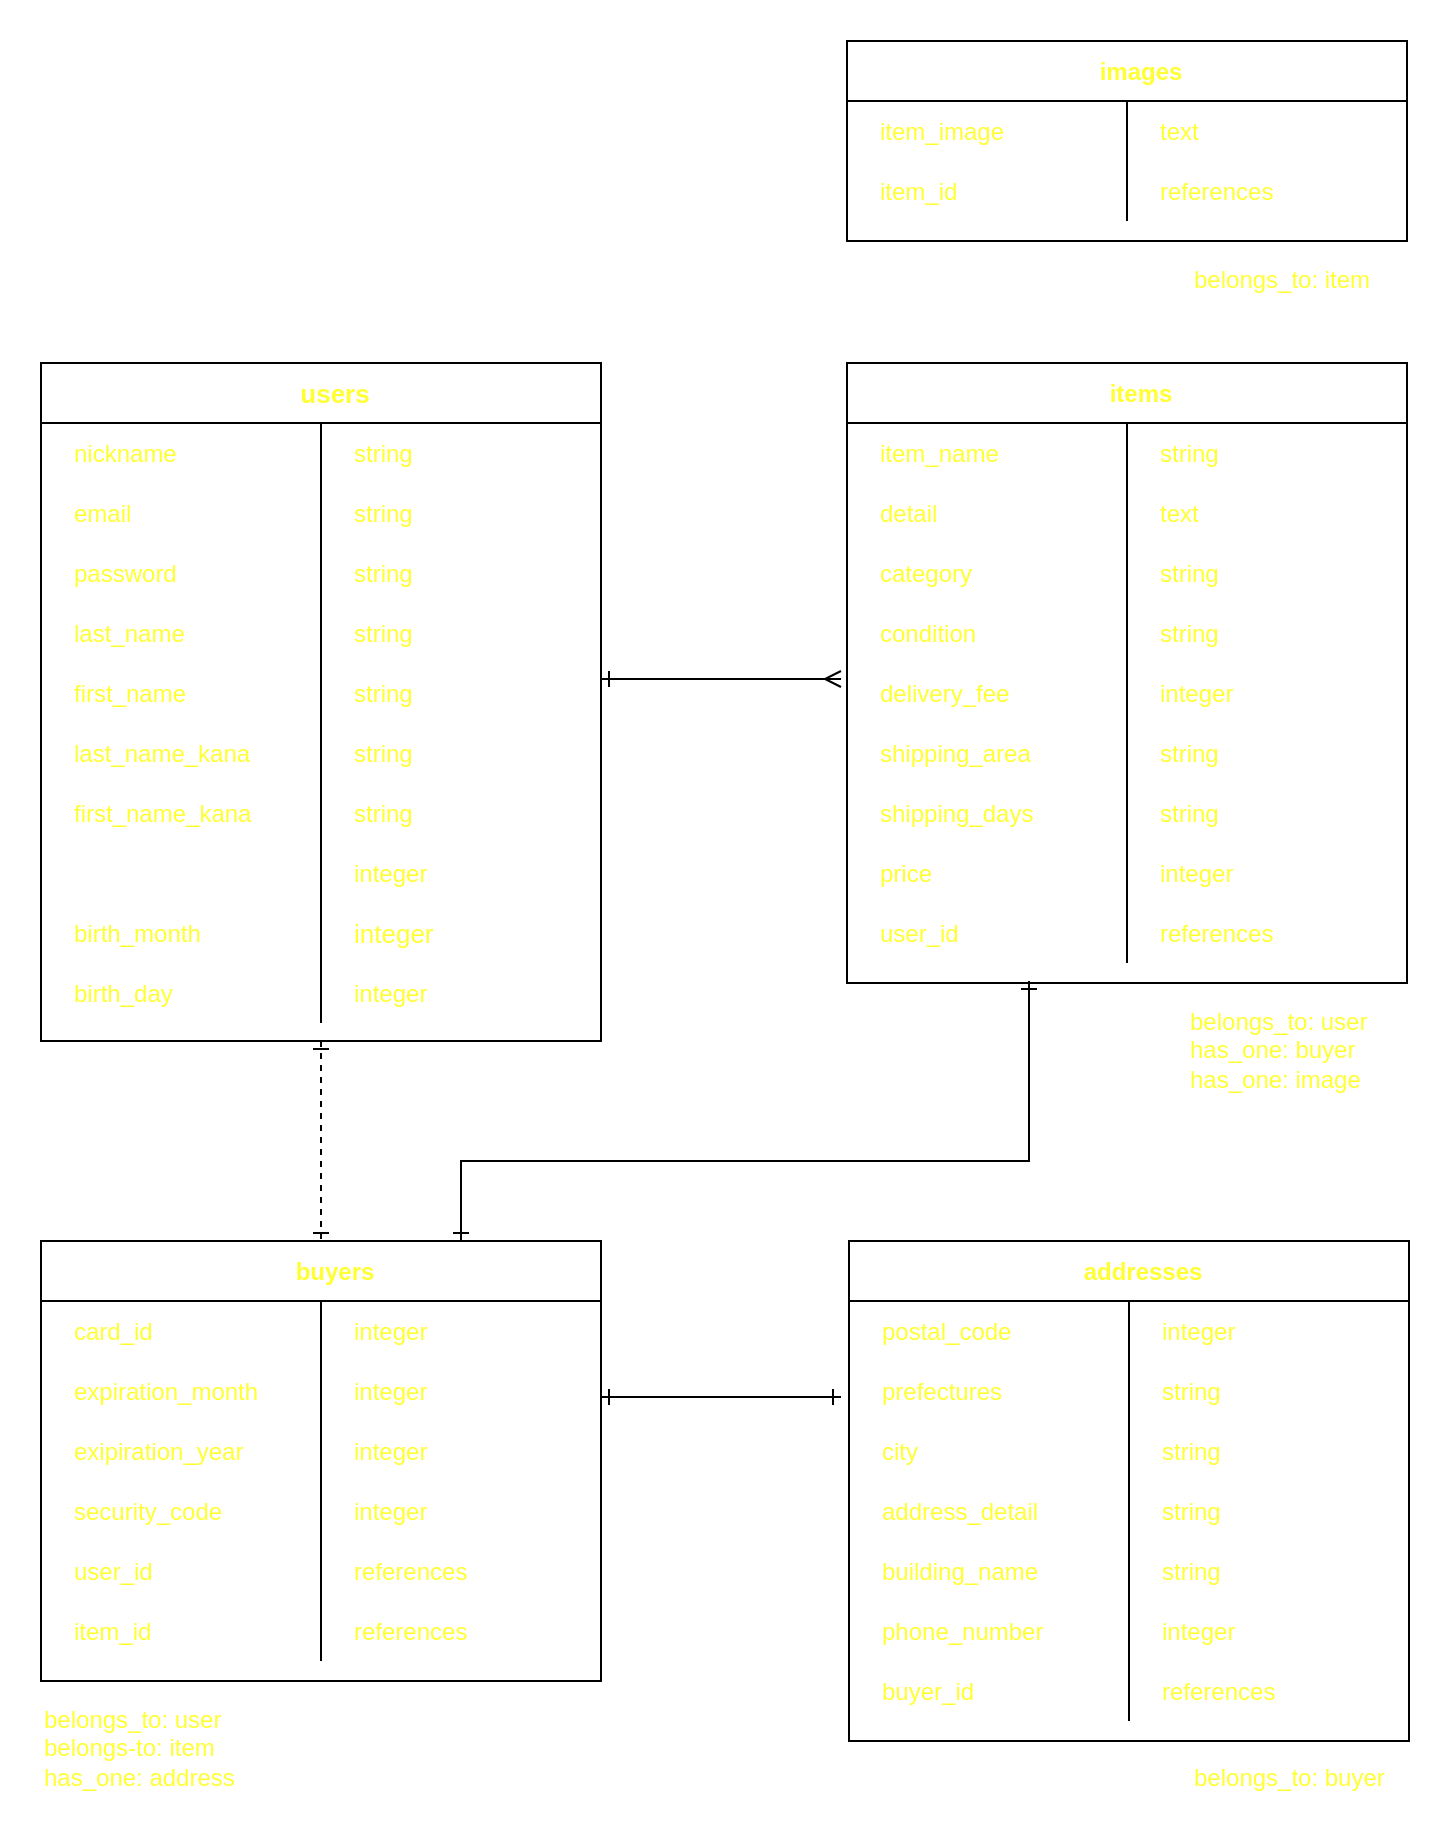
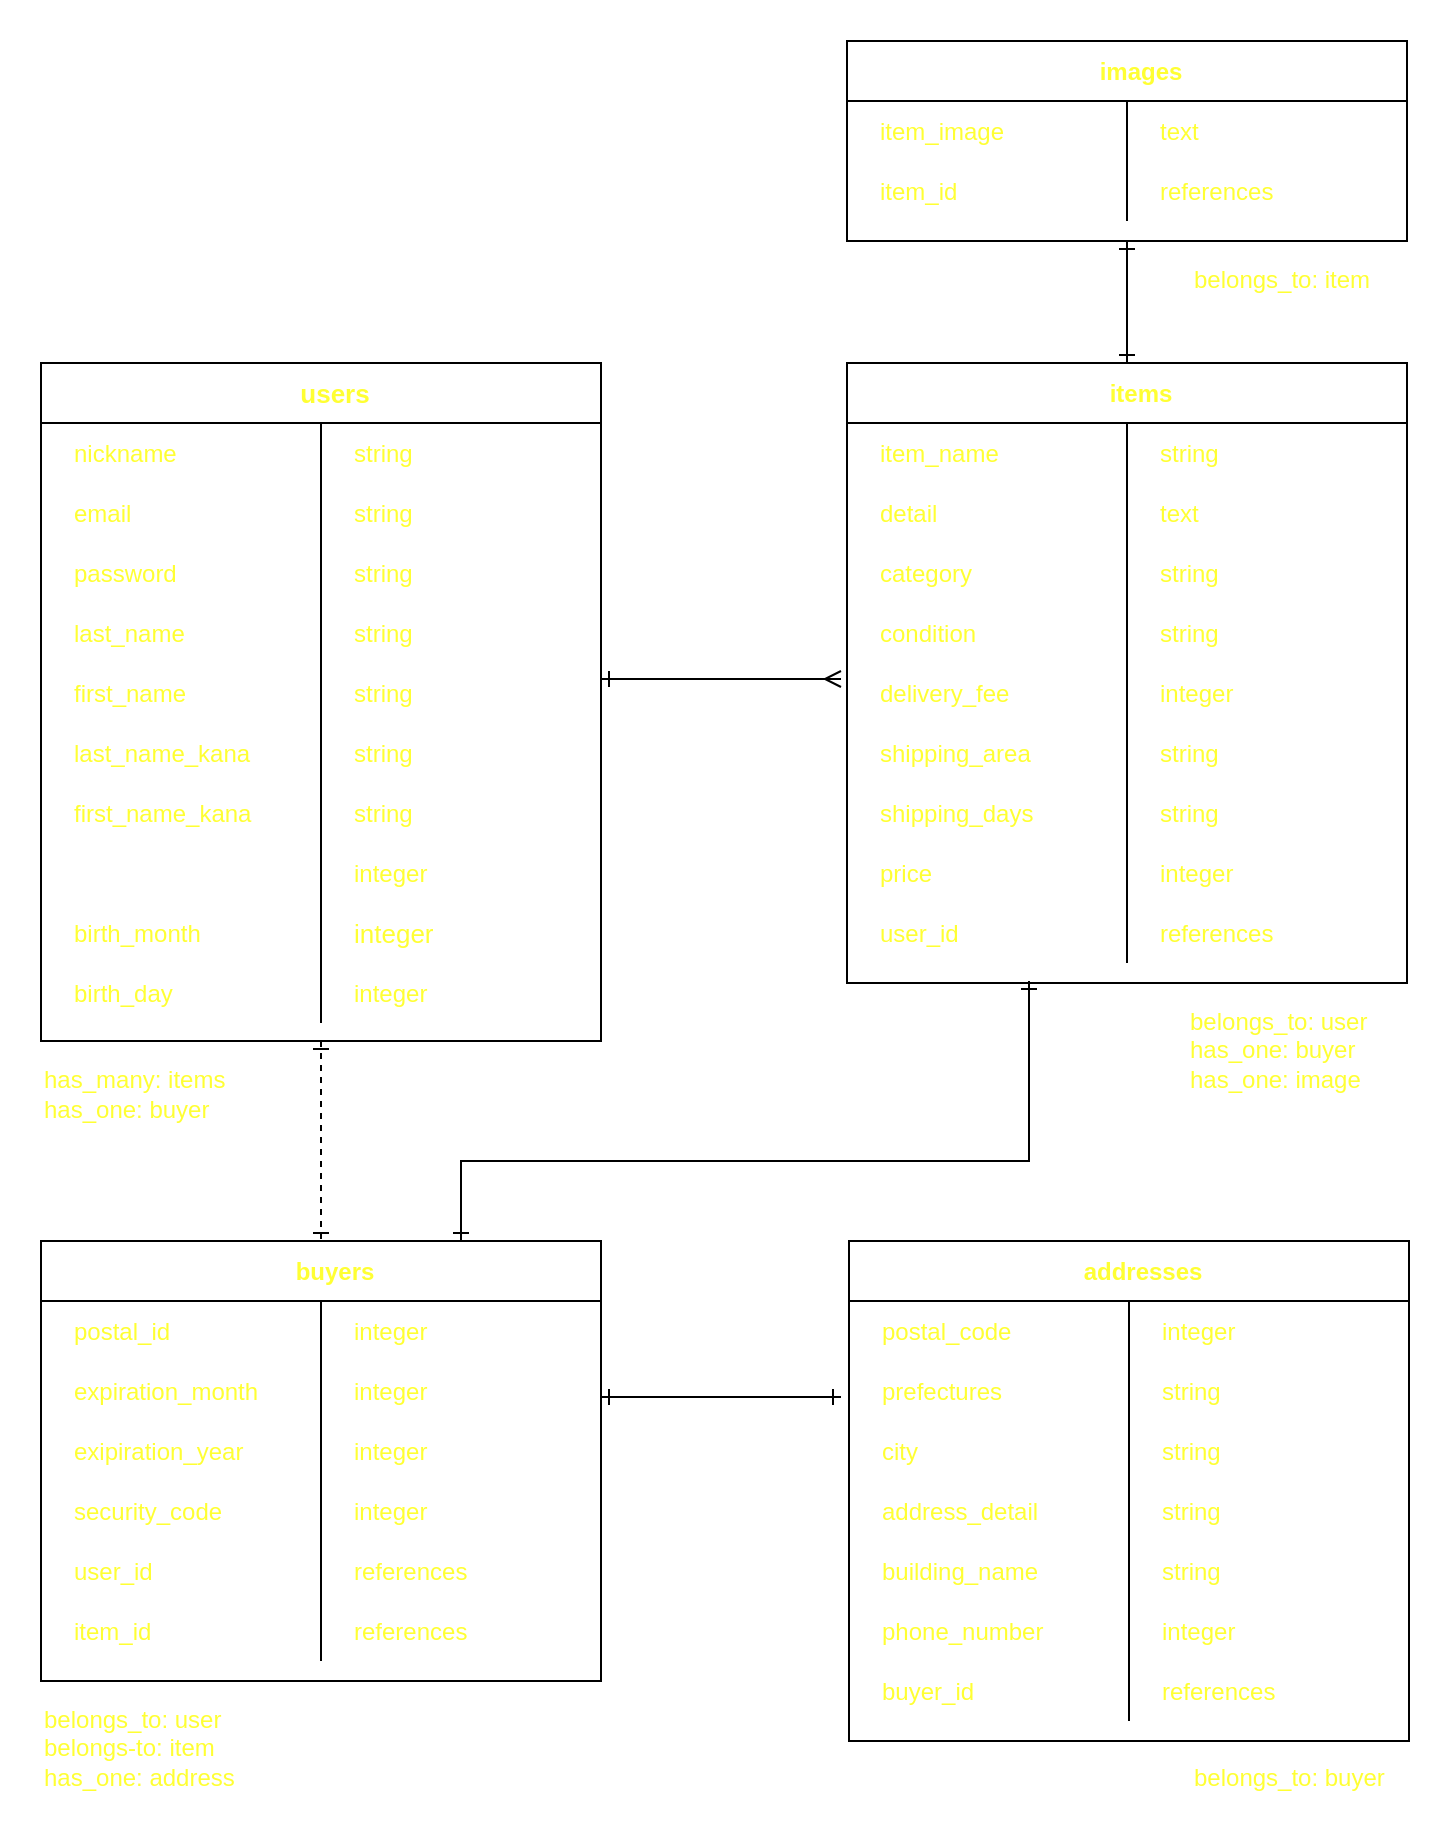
+ <mxCell id="105" style="edgeStyle=orthogonalEdgeStyle;rounded=0;orthogonalLoop=1;jettySize=auto;html=1;exitX=0.5;exitY=1;exitDx=0;exitDy=0;entryX=0.5;entryY=0;entryDx=0;entryDy=0;fontSize=12;fontColor=#FFFF33;startArrow=ERone;startFill=0;endArrow=ERone;endFill=0;" edge="1" parent="1" source="106" target="33"><mxGeometry relative="1" as="geometry" /></mxCell>
+ <mxCell id="114" value="has_many: items&lt;br&gt;has_one: buyer" style="text;html=1;align=left;verticalAlign=middle;resizable=0;points=[];autosize=1;strokeColor=none;fontSize=12;fontColor=#FFFF33;" vertex="1" parent="1"><mxGeometry x="20" y="532" width="110" height="30" as="geometry" /></mxCell>
- <mxCell id="64" value="card_id" style="shape=partialRectangle;connectable=0;fillColor=none;top=0;left=0;bottom=0;right=0;editable=1;overflow=hidden;verticalAlign=middle;align=left;spacingLeft=15;fontColor=#FFFF33;" vertex="1" parent="63"><mxGeometry width="140" height="30" as="geometry" /></mxCell>
+ <mxCell id="64" value="postal_id" style="shape=partialRectangle;connectable=0;fillColor=none;top=0;left=0;bottom=0;right=0;editable=1;overflow=hidden;verticalAlign=middle;align=left;spacingLeft=15;fontColor=#FFFF33;" vertex="1" parent="63"><mxGeometry width="140" height="30" as="geometry" /></mxCell>
